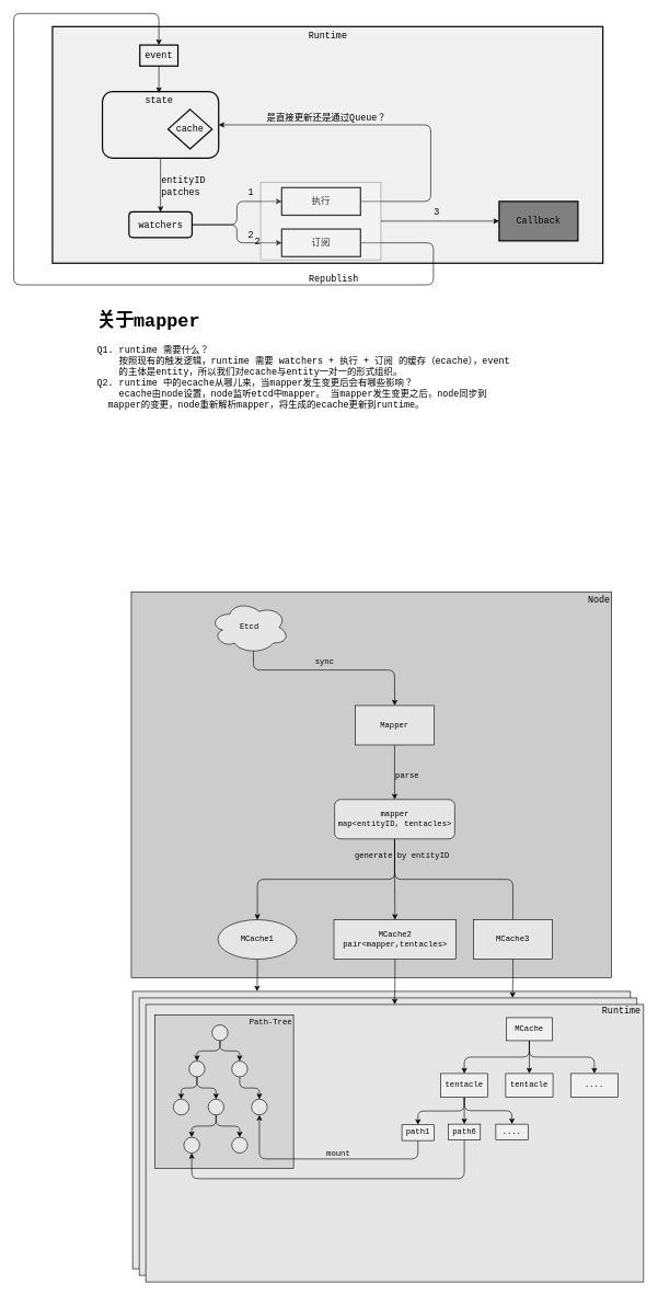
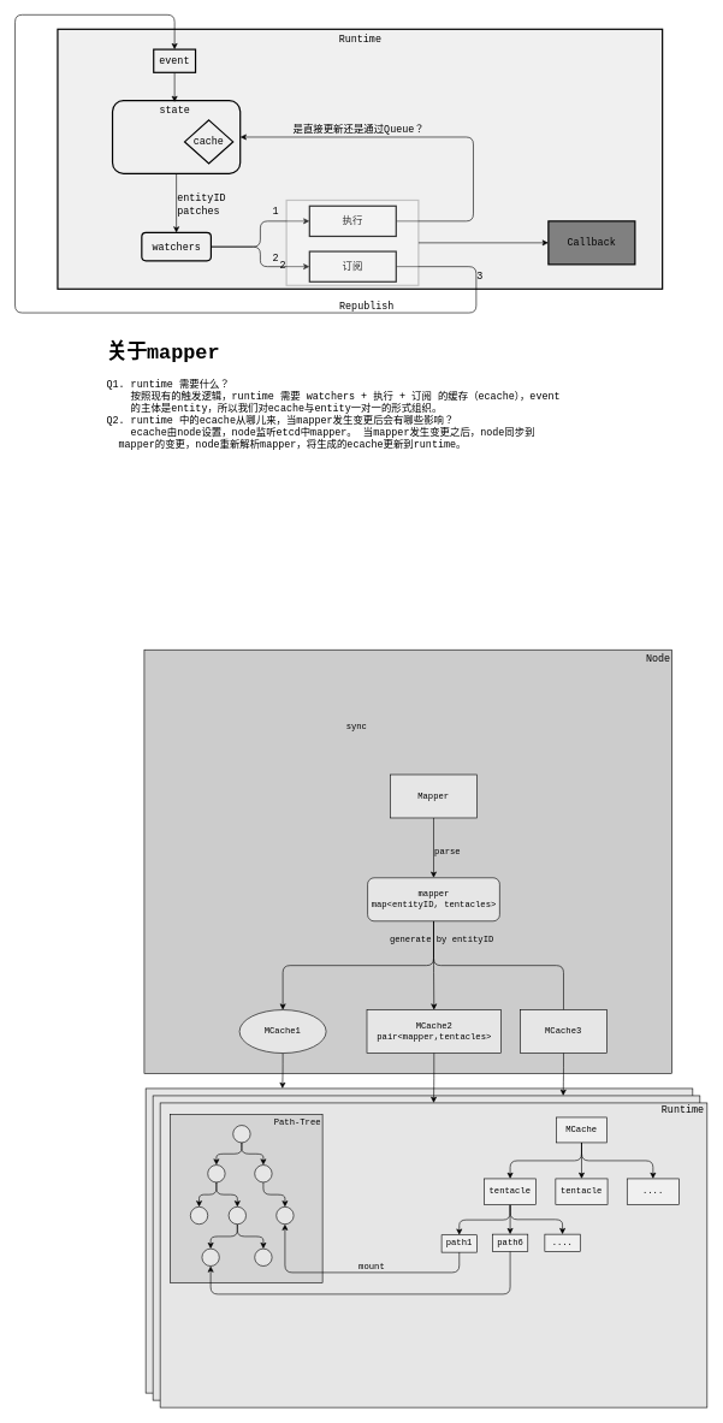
- <mxCell id="29" value="3" style="text;html=1;align=center;verticalAlign=middle;resizable=0;points=[];autosize=1;strokeColor=none;fillColor=none;fontSize=14;fontFamily=Courier New;fontColor=#000000;" parent="1" vertex="1"><mxGeometry x="655" y="312" width="18" height="21" as="geometry" /></mxCell>
+ <mxCell id="29" value="3" style="text;html=1;align=center;verticalAlign=middle;resizable=0;points=[];autosize=1;strokeColor=none;fillColor=none;fontSize=14;fontFamily=Courier New;fontColor=#000000;" parent="1" vertex="1"><mxGeometry x="655" y="372" width="18" height="21" as="geometry" /></mxCell>
- <mxCell id="42" value="Etcd" style="ellipse;shape=cloud;whiteSpace=wrap;html=1;fontFamily=Courier New;fontColor=#000000;strokeColor=#000000;fillColor=#E6E6E6;" vertex="1" parent="1"><mxGeometry x="319" y="914" width="120" height="80" as="geometry" /></mxCell>
- <mxCell id="41" style="edgeStyle=orthogonalEdgeStyle;html=1;exitX=0.55;exitY=0.95;exitDx=0;exitDy=0;exitPerimeter=0;entryX=0.5;entryY=0;entryDx=0;entryDy=0;fontFamily=Courier New;fontColor=#000000;strokeColor=#000000;" edge="1" parent="1" source="42" target="31"><mxGeometry relative="1" as="geometry"><Array as="points"><mxPoint x="385" y="1019" /><mxPoint x="600" y="1019" /></Array></mxGeometry></mxCell>
